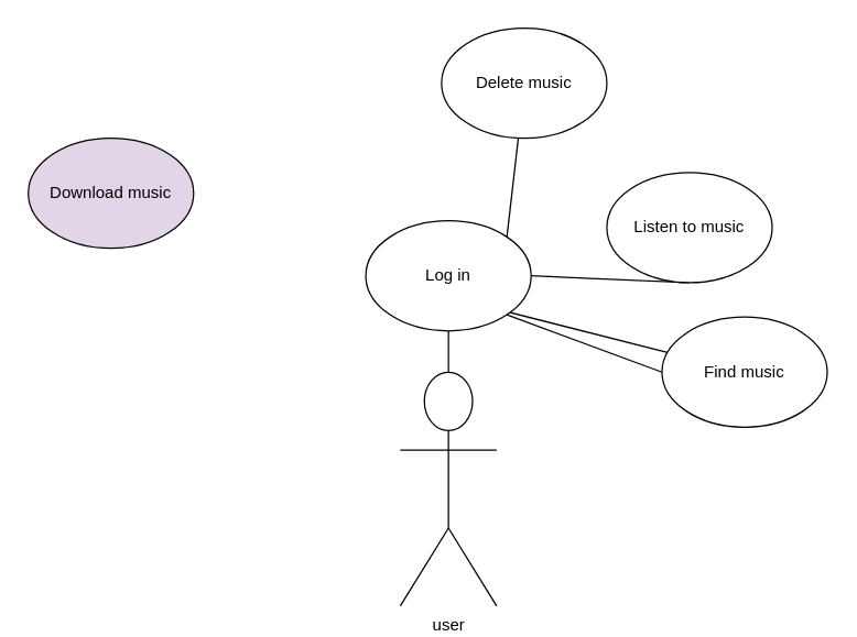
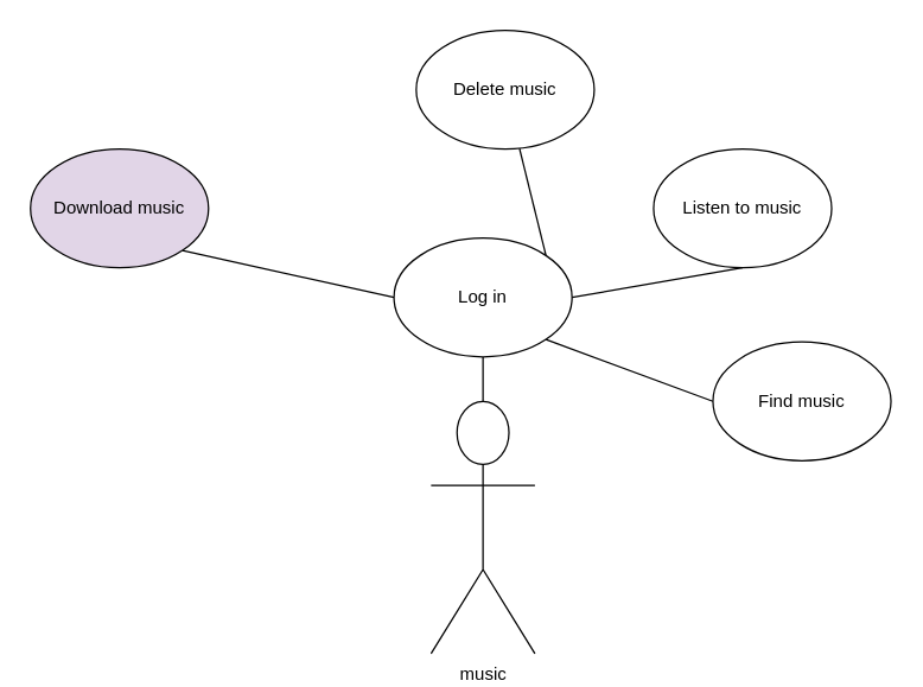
- <mxCell id="4" value="Delete music" style="ellipse;whiteSpace=wrap;html=1;" parent="1" vertex="1"><mxGeometry x="320" y="20" width="120" height="80" as="geometry" /></mxCell>
+ <mxCell id="4" value="Delete music" style="ellipse;whiteSpace=wrap;html=1;" parent="1" vertex="1"><mxGeometry x="280" y="20" width="120" height="80" as="geometry" /></mxCell>
- <mxCell id="8" value="Listen to music" style="ellipse;whiteSpace=wrap;html=1;" parent="1" vertex="1"><mxGeometry x="440" y="125" width="120" height="80" as="geometry" /></mxCell>
+ <mxCell id="8" value="Listen to music" style="ellipse;whiteSpace=wrap;html=1;" parent="1" vertex="1"><mxGeometry x="440" y="100" width="120" height="80" as="geometry" /></mxCell>
- <mxCell id="5" value="" style="endArrow=none;html=1;rounded=0;exitX=0;exitY=0.5;exitDx=0;exitDy=0;" parent="1" source="10" target="12" edge="1"><mxGeometry width="50" height="50" relative="1" as="geometry"><mxPoint x="330" y="100" as="sourcePoint" /><mxPoint x="290" y="30" as="targetPoint" /></mxGeometry></mxCell>
+ <mxCell id="5" value="" style="endArrow=none;html=1;rounded=0;exitX=0;exitY=0.5;exitDx=0;exitDy=0;entryX=1;entryY=1;entryDx=0;entryDy=0;" parent="1" source="10" target="6" edge="1"><mxGeometry width="50" height="50" relative="1" as="geometry"><mxPoint x="330" y="100" as="sourcePoint" /><mxPoint x="290" y="30" as="targetPoint" /></mxGeometry></mxCell>
- <mxCell id="2" value="user" style="shape=umlActor;verticalLabelPosition=bottom;verticalAlign=top;html=1;outlineConnect=0;" parent="1" vertex="1"><mxGeometry x="290" y="270" width="70" height="170" as="geometry" /></mxCell>
+ <mxCell id="2" value="music" style="shape=umlActor;verticalLabelPosition=bottom;verticalAlign=top;html=1;outlineConnect=0;" parent="1" vertex="1"><mxGeometry x="290" y="270" width="70" height="170" as="geometry" /></mxCell>
